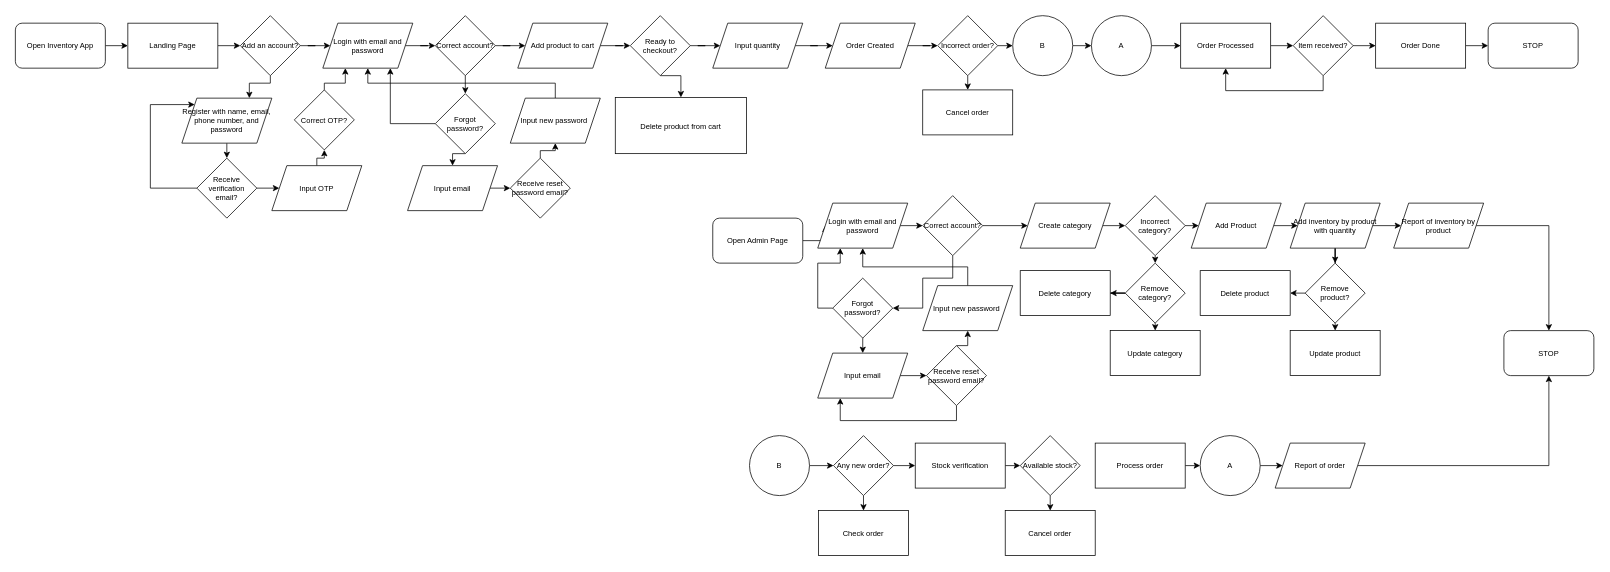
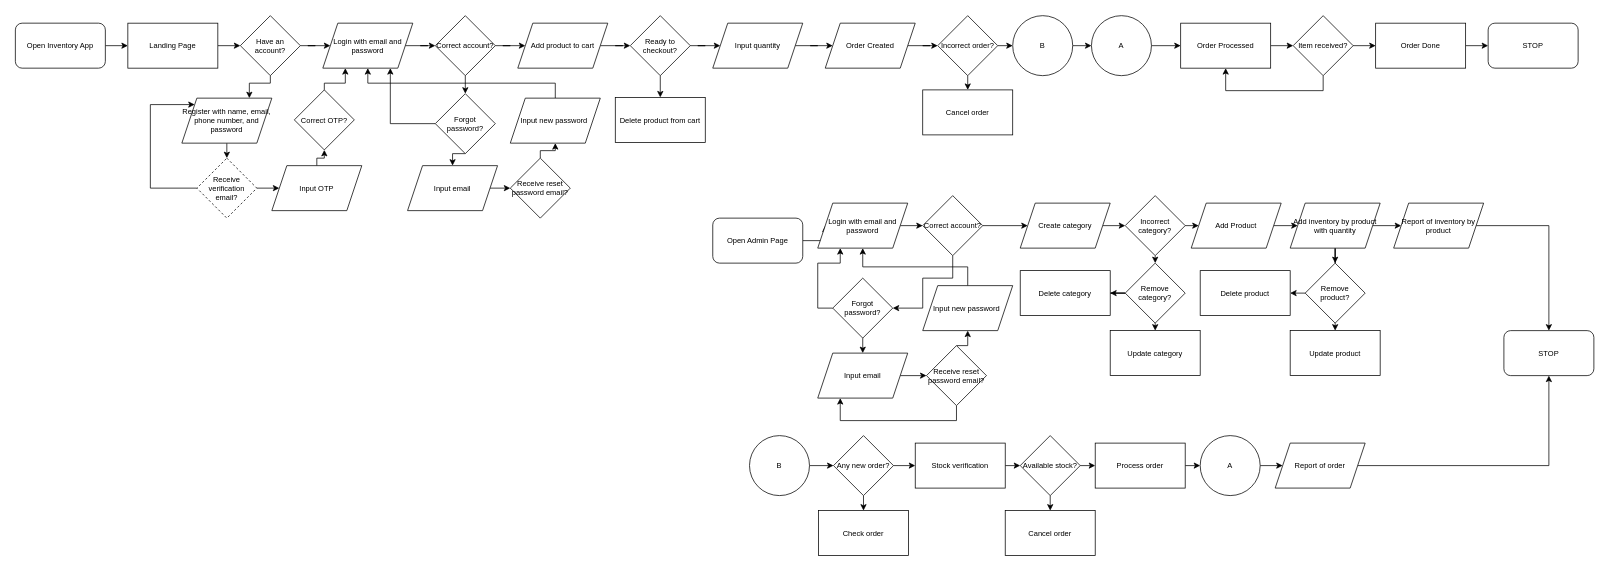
- <mxCell id="8" value="Add an account?" style="rhombus;whiteSpace=wrap;html=1;fontSize=10;" vertex="1" parent="1"><mxGeometry x="320" y="20" width="80" height="80" as="geometry" /></mxCell>
+ <mxCell id="8" value="Have an account?" style="rhombus;whiteSpace=wrap;html=1;fontSize=10;" vertex="1" parent="1"><mxGeometry x="320" y="20" width="80" height="80" as="geometry" /></mxCell>
- <mxCell id="49" value="Delete product from cart" style="rounded=0;whiteSpace=wrap;html=1;fontSize=10;" vertex="1" parent="1"><mxGeometry x="820" y="129" width="175" height="75" as="geometry" /></mxCell>
+ <mxCell id="49" value="Delete product from cart" style="rounded=0;whiteSpace=wrap;html=1;fontSize=10;" vertex="1" parent="1"><mxGeometry x="820" y="129" width="120" height="60" as="geometry" /></mxCell>
- <mxCell id="35" value="Receive verification email?" style="rhombus;whiteSpace=wrap;html=1;fontSize=10;" vertex="1" parent="1"><mxGeometry x="262" y="210" width="80" height="80" as="geometry" /></mxCell>
+ <mxCell id="35" value="Receive verification email?" style="rhombus;whiteSpace=wrap;html=1;fontSize=10;dashed=1;" vertex="1" parent="1"><mxGeometry x="262" y="210" width="80" height="80" as="geometry" /></mxCell>
+ <mxCell id="100" style="edgeStyle=orthogonalEdgeStyle;rounded=0;orthogonalLoop=1;jettySize=auto;html=1;exitX=1;exitY=0.5;exitDx=0;exitDy=0;entryX=0;entryY=0.5;entryDx=0;entryDy=0;fontSize=10;" edge="1" parent="1" source="102" target="105"><mxGeometry relative="1" as="geometry" /></mxCell>
